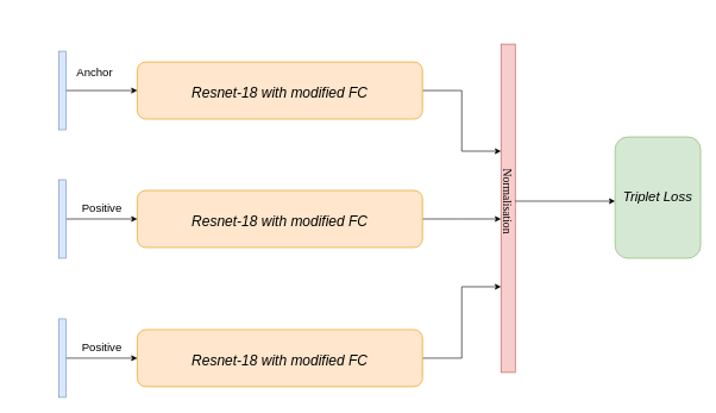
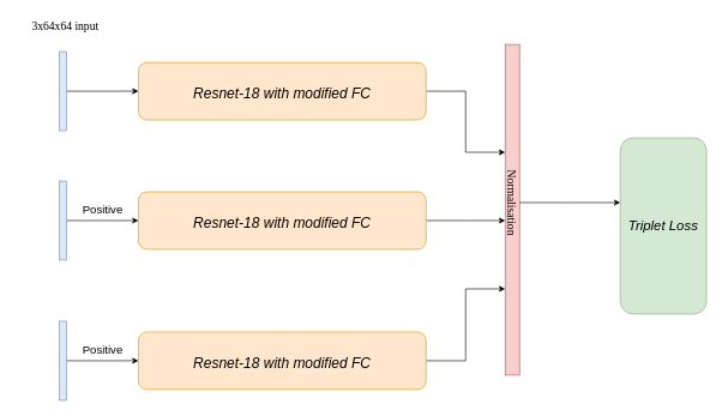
+ <mxCell id="18" value="3x64x64 input " style="text;html=1;align=center;verticalAlign=middle;resizable=0;points=[];autosize=1;strokeColor=none;fillColor=none;fontSize=16;fontFamily=Verdana;" vertex="1" parent="1"><mxGeometry x="20" y="20" width="140" height="30" as="geometry" /></mxCell>
- <mxCell id="6" value="Anchor" style="text;html=1;align=center;verticalAlign=middle;resizable=0;points=[];autosize=1;strokeColor=none;fillColor=none;fontSize=16;" vertex="1" parent="1"><mxGeometry x="97" y="86" width="70" height="30" as="geometry" /></mxCell>
- <mxCell id="21" value="&lt;div align=&quot;center&quot;&gt;&lt;font face=&quot;Helvetica&quot;&gt;&lt;i&gt;&lt;font style=&quot;font-size: 19px;&quot;&gt;Triplet Loss&lt;/font&gt;&lt;/i&gt;&lt;/font&gt;&lt;/div&gt;" style="rounded=1;whiteSpace=wrap;html=1;fontFamily=Verdana;fontSize=16;align=center;fillColor=#d5e8d4;strokeColor=#82b366;" vertex="1" parent="1"><mxGeometry x="862" y="191" width="120" height="170" as="geometry" /></mxCell>
+ <mxCell id="21" value="&lt;div align=&quot;center&quot;&gt;&lt;font face=&quot;Helvetica&quot;&gt;&lt;i&gt;&lt;font style=&quot;font-size: 19px;&quot;&gt;Triplet Loss&lt;/font&gt;&lt;/i&gt;&lt;/font&gt;&lt;/div&gt;" style="rounded=1;whiteSpace=wrap;html=1;fontFamily=Verdana;fontSize=16;align=center;fillColor=#d5e8d4;strokeColor=#82b366;" vertex="1" parent="1"><mxGeometry x="862" y="191" width="120" height="245" as="geometry" /></mxCell>
